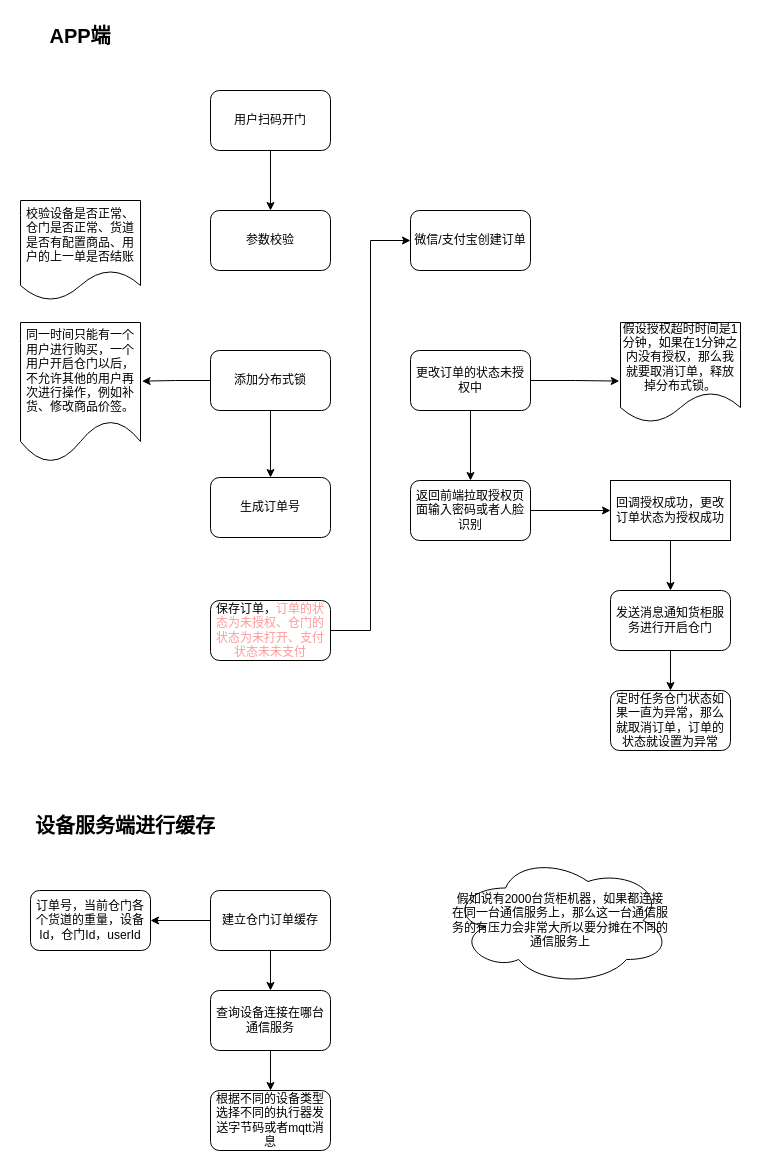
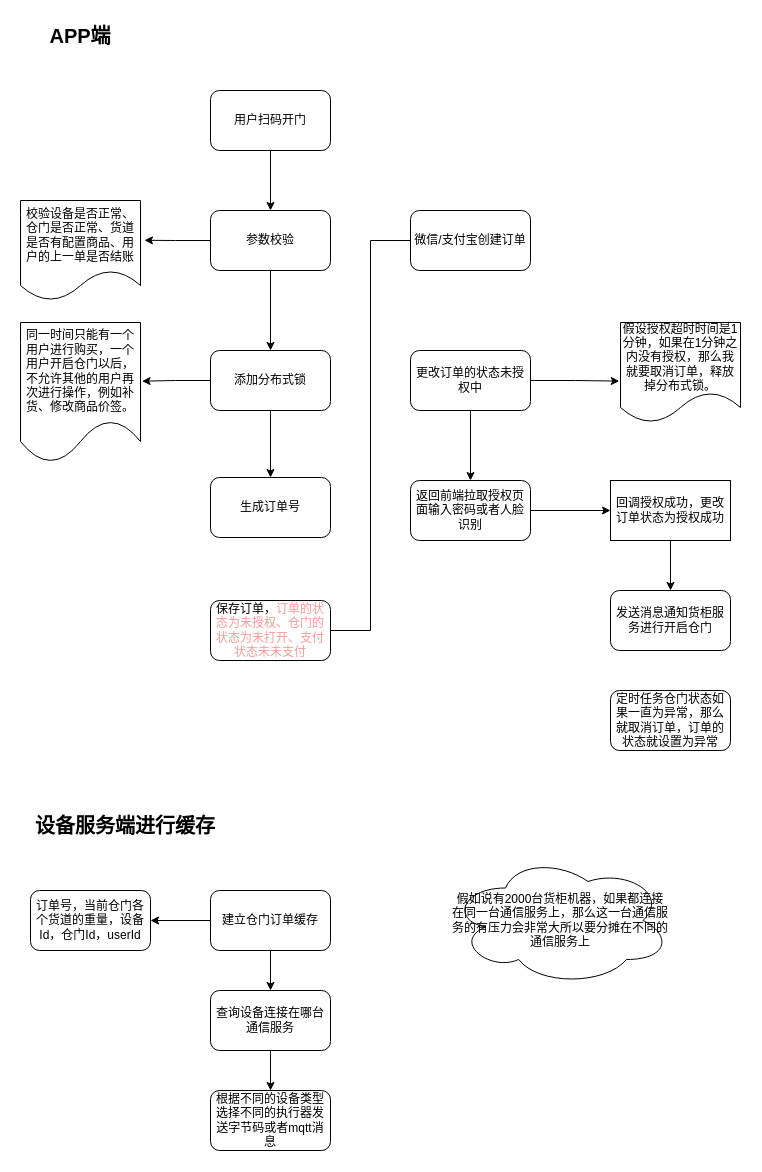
+ <mxCell id="6" style="edgeStyle=orthogonalEdgeStyle;rounded=0;orthogonalLoop=1;jettySize=auto;html=1;entryX=1.033;entryY=0.398;entryDx=0;entryDy=0;entryPerimeter=0;" edge="1" parent="1" source="7" target="12"><mxGeometry relative="1" as="geometry" /></mxCell>
- <mxCell id="14" style="edgeStyle=orthogonalEdgeStyle;rounded=0;orthogonalLoop=1;jettySize=auto;html=1;entryX=0;entryY=0.5;entryDx=0;entryDy=0;" edge="1" parent="1" source="15" target="16"><mxGeometry relative="1" as="geometry" /></mxCell>
+ <mxCell id="14" style="edgeStyle=orthogonalEdgeStyle;rounded=0;orthogonalLoop=1;jettySize=auto;html=1;entryX=0;entryY=0.5;entryDx=0;entryDy=0;endArrow=none;" edge="1" parent="1" source="15" target="16"><mxGeometry relative="1" as="geometry" /></mxCell>
+ <mxCell id="5" style="edgeStyle=orthogonalEdgeStyle;rounded=0;orthogonalLoop=1;jettySize=auto;html=1;entryX=0.5;entryY=0;entryDx=0;entryDy=0;" edge="1" parent="1" source="7" target="10"><mxGeometry relative="1" as="geometry" /></mxCell>
- <mxCell id="25" style="edgeStyle=orthogonalEdgeStyle;rounded=0;orthogonalLoop=1;jettySize=auto;html=1;entryX=0.5;entryY=0;entryDx=0;entryDy=0;" edge="1" parent="1" source="26" target="27"><mxGeometry relative="1" as="geometry" /></mxCell>
